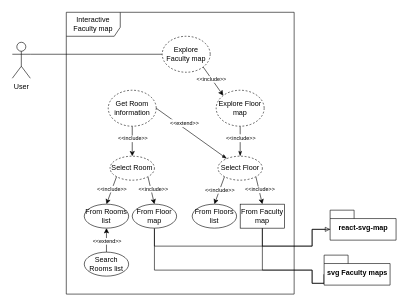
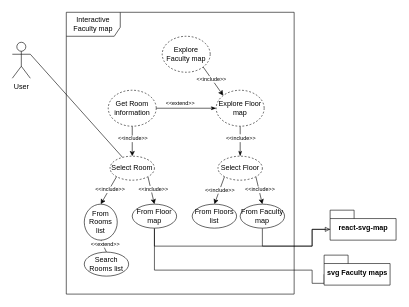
- <mxCell id="5" style="edgeStyle=none;rounded=0;orthogonalLoop=1;jettySize=auto;html=1;exitX=1;exitY=0.333;exitDx=0;exitDy=0;exitPerimeter=0;entryX=0;entryY=0.5;entryDx=0;entryDy=0;endArrow=none;endFill=0;fontSize=9;" edge="1" parent="1" source="6" target="28"><mxGeometry relative="1" as="geometry" /></mxCell>
+ <mxCell id="5" style="edgeStyle=none;rounded=0;orthogonalLoop=1;jettySize=auto;html=1;exitX=1;exitY=0.333;exitDx=0;exitDy=0;exitPerimeter=0;endArrow=none;endFill=0;fontSize=9;" edge="1" parent="1" source="6" target="20"><mxGeometry relative="1" as="geometry" /></mxCell>
- <mxCell id="27" value="&lt;font style=&quot;font-size: 9px&quot;&gt;&amp;lt;&amp;lt;extend&amp;gt;&amp;gt;&lt;/font&gt;" style="html=1;verticalAlign=bottom;endArrow=classicThin;exitX=1;exitY=0.5;exitDx=0;exitDy=0;endFill=1;" edge="1" parent="1" source="26" target="15"><mxGeometry x="-0.2" width="80" relative="1" as="geometry"><mxPoint x="280" y="230" as="sourcePoint" /><mxPoint x="280" y="140" as="targetPoint" /><mxPoint as="offset" /></mxGeometry></mxCell>
+ <mxCell id="27" value="&lt;font style=&quot;font-size: 9px&quot;&gt;&amp;lt;&amp;lt;extend&amp;gt;&amp;gt;&lt;/font&gt;" style="html=1;verticalAlign=bottom;endArrow=classicThin;exitX=1;exitY=0.5;exitDx=0;exitDy=0;endFill=1;entryX=0;entryY=0.5;entryDx=0;entryDy=0;" edge="1" parent="1" source="26" target="23"><mxGeometry x="-0.2" width="80" relative="1" as="geometry"><mxPoint x="280" y="230" as="sourcePoint" /><mxPoint x="280" y="140" as="targetPoint" /><mxPoint as="offset" /></mxGeometry></mxCell>
- <mxCell id="31" value="From Rooms list" style="ellipse;whiteSpace=wrap;html=1;" vertex="1" parent="1"><mxGeometry x="140" y="340" width="74" height="40" as="geometry" /></mxCell>
+ <mxCell id="31" value="From Rooms list" style="ellipse;whiteSpace=wrap;html=1;" vertex="1" parent="1"><mxGeometry x="140" y="340" width="55" height="60" as="geometry" /></mxCell>
- <mxCell id="34" value="From Faculty map" style="whiteSpace=wrap;html=1;rounded=0;" vertex="1" parent="1"><mxGeometry x="400" y="340" width="74" height="40" as="geometry" /></mxCell>
+ <mxCell id="34" value="From Faculty map" style="ellipse;whiteSpace=wrap;html=1;" vertex="1" parent="1"><mxGeometry x="400" y="340" width="74" height="40" as="geometry" /></mxCell>
- <mxCell id="8" style="edgeStyle=orthogonalEdgeStyle;rounded=0;orthogonalLoop=1;jettySize=auto;html=1;exitX=0;exitY=0;exitDx=0;exitDy=32;exitPerimeter=0;entryX=0.5;entryY=1;entryDx=0;entryDy=0;startArrow=none;startFill=0;endArrow=none;endFill=0;fontSize=9;" edge="1" parent="1" source="10" target="34"><mxGeometry relative="1" as="geometry"><Array as="points"><mxPoint x="520" y="472" /><mxPoint x="520" y="450" /><mxPoint x="437" y="450" /></Array></mxGeometry></mxCell>
